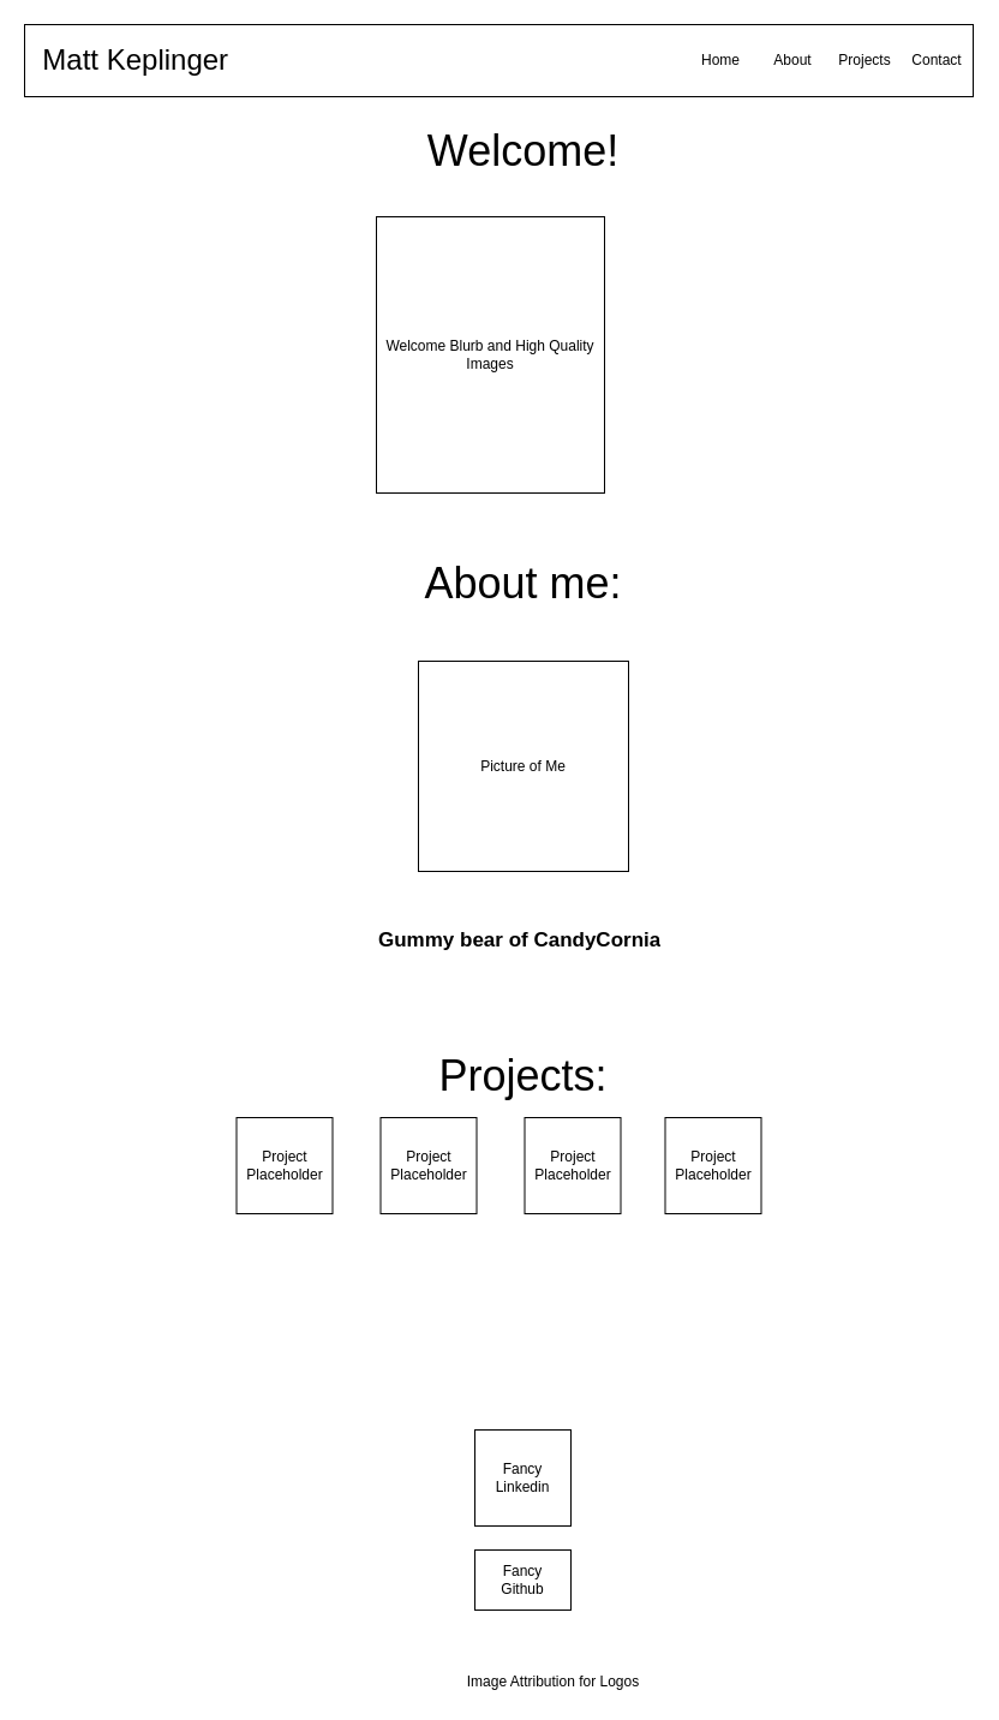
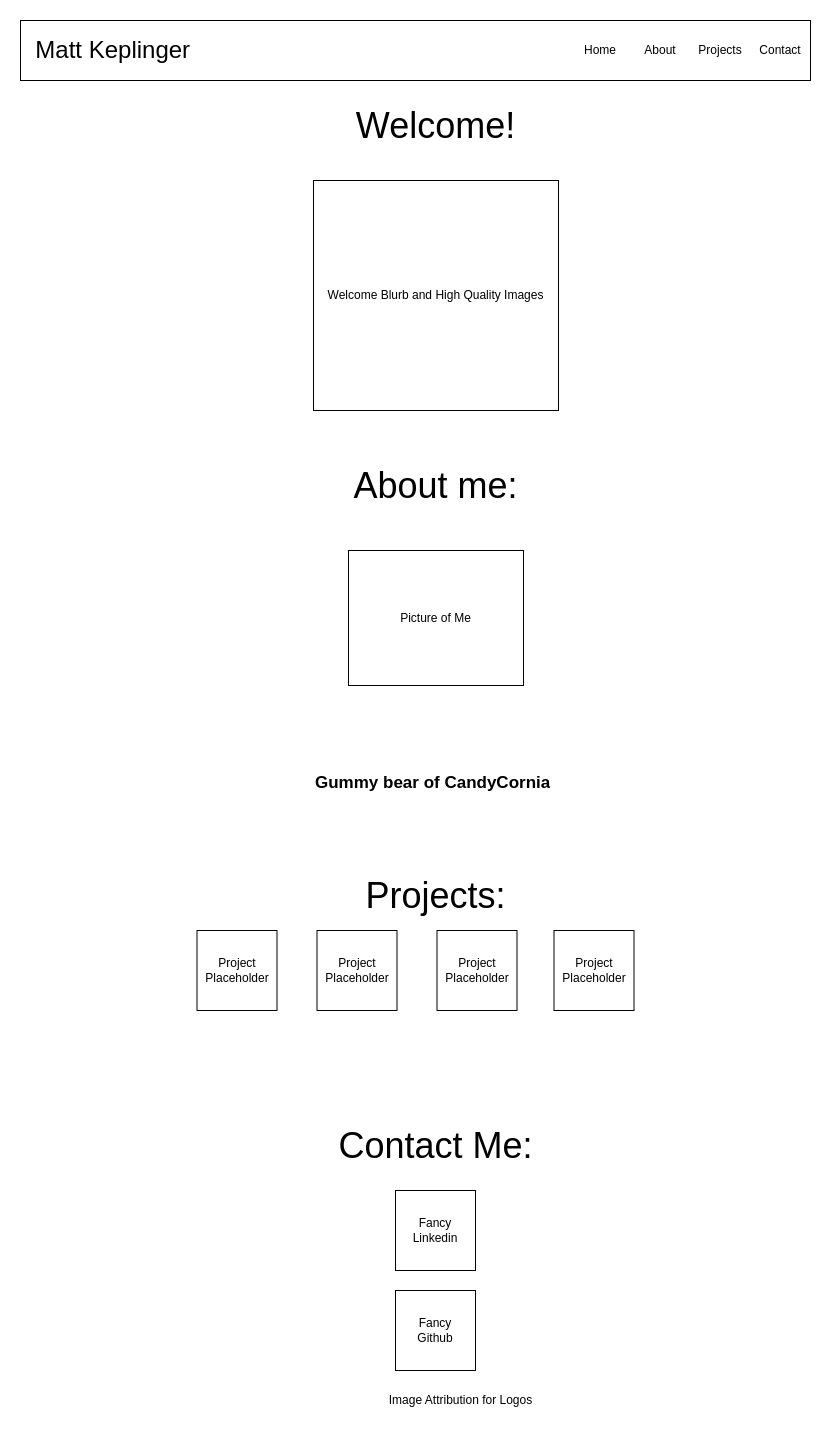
- <mxCell id="8" value="Welcome Blurb and High Quality Images" style="rounded=0;whiteSpace=wrap;html=1;" vertex="1" parent="1"><mxGeometry x="313" y="180" width="190" height="230" as="geometry" /></mxCell>
+ <mxCell id="8" value="Welcome Blurb and High Quality Images" style="rounded=0;whiteSpace=wrap;html=1;" vertex="1" parent="1"><mxGeometry x="313" y="180" width="245" height="230" as="geometry" /></mxCell>
- <mxCell id="10" value="Picture of Me" style="whiteSpace=wrap;html=1;aspect=fixed;" vertex="1" parent="1"><mxGeometry x="348" y="550" width="175" height="175" as="geometry" /></mxCell>
+ <mxCell id="10" value="Picture of Me" style="whiteSpace=wrap;html=1;aspect=fixed;" vertex="1" parent="1"><mxGeometry x="348" y="550" width="175" height="135" as="geometry" /></mxCell>
+ <mxCell id="17" value="&lt;font style=&quot;font-size: 36px&quot;&gt;Contact Me:&lt;/font&gt;" style="text;html=1;strokeColor=none;fillColor=none;align=center;verticalAlign=middle;whiteSpace=wrap;rounded=0;" vertex="1" parent="1"><mxGeometry x="317.25" y="1130" width="236.5" height="30" as="geometry" /></mxCell>
- <mxCell id="19" value="Fancy&lt;br&gt;Github" style="whiteSpace=wrap;html=1;aspect=fixed;" vertex="1" parent="1"><mxGeometry x="395" y="1290" width="80" height="50" as="geometry" /></mxCell>
+ <mxCell id="19" value="Fancy&lt;br&gt;Github" style="whiteSpace=wrap;html=1;aspect=fixed;" vertex="1" parent="1"><mxGeometry x="395" y="1290" width="80" height="80" as="geometry" /></mxCell>
